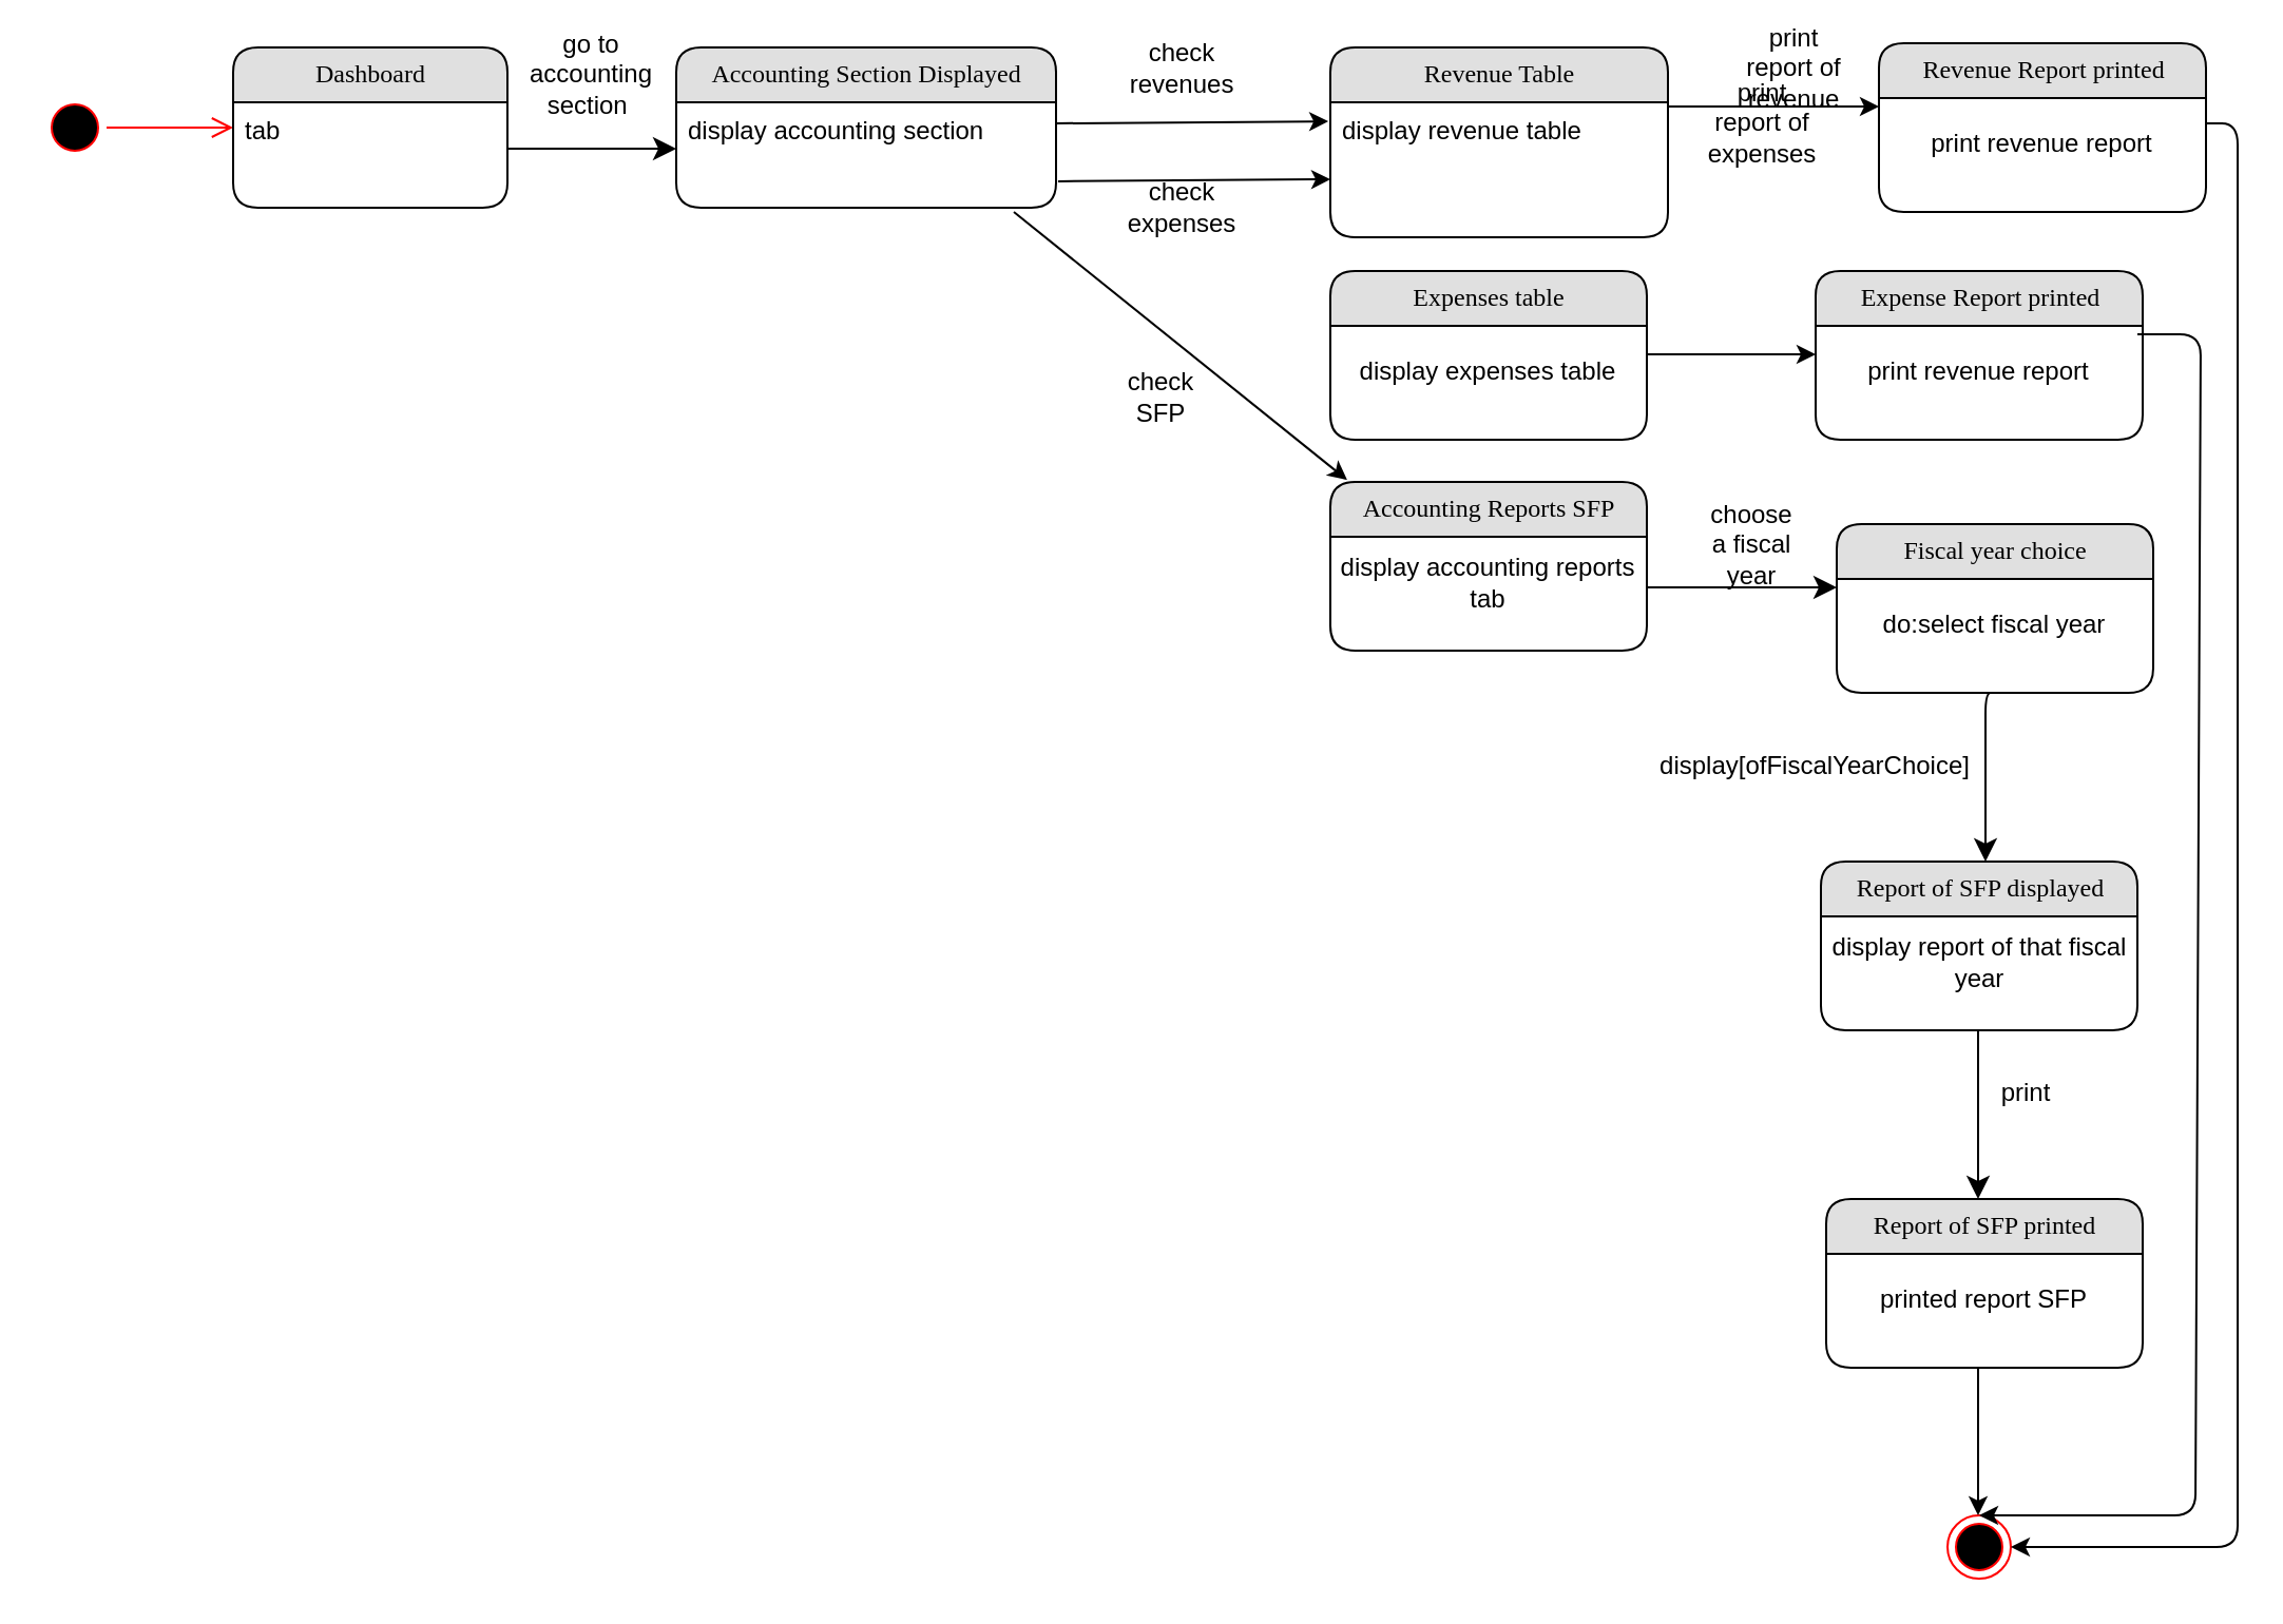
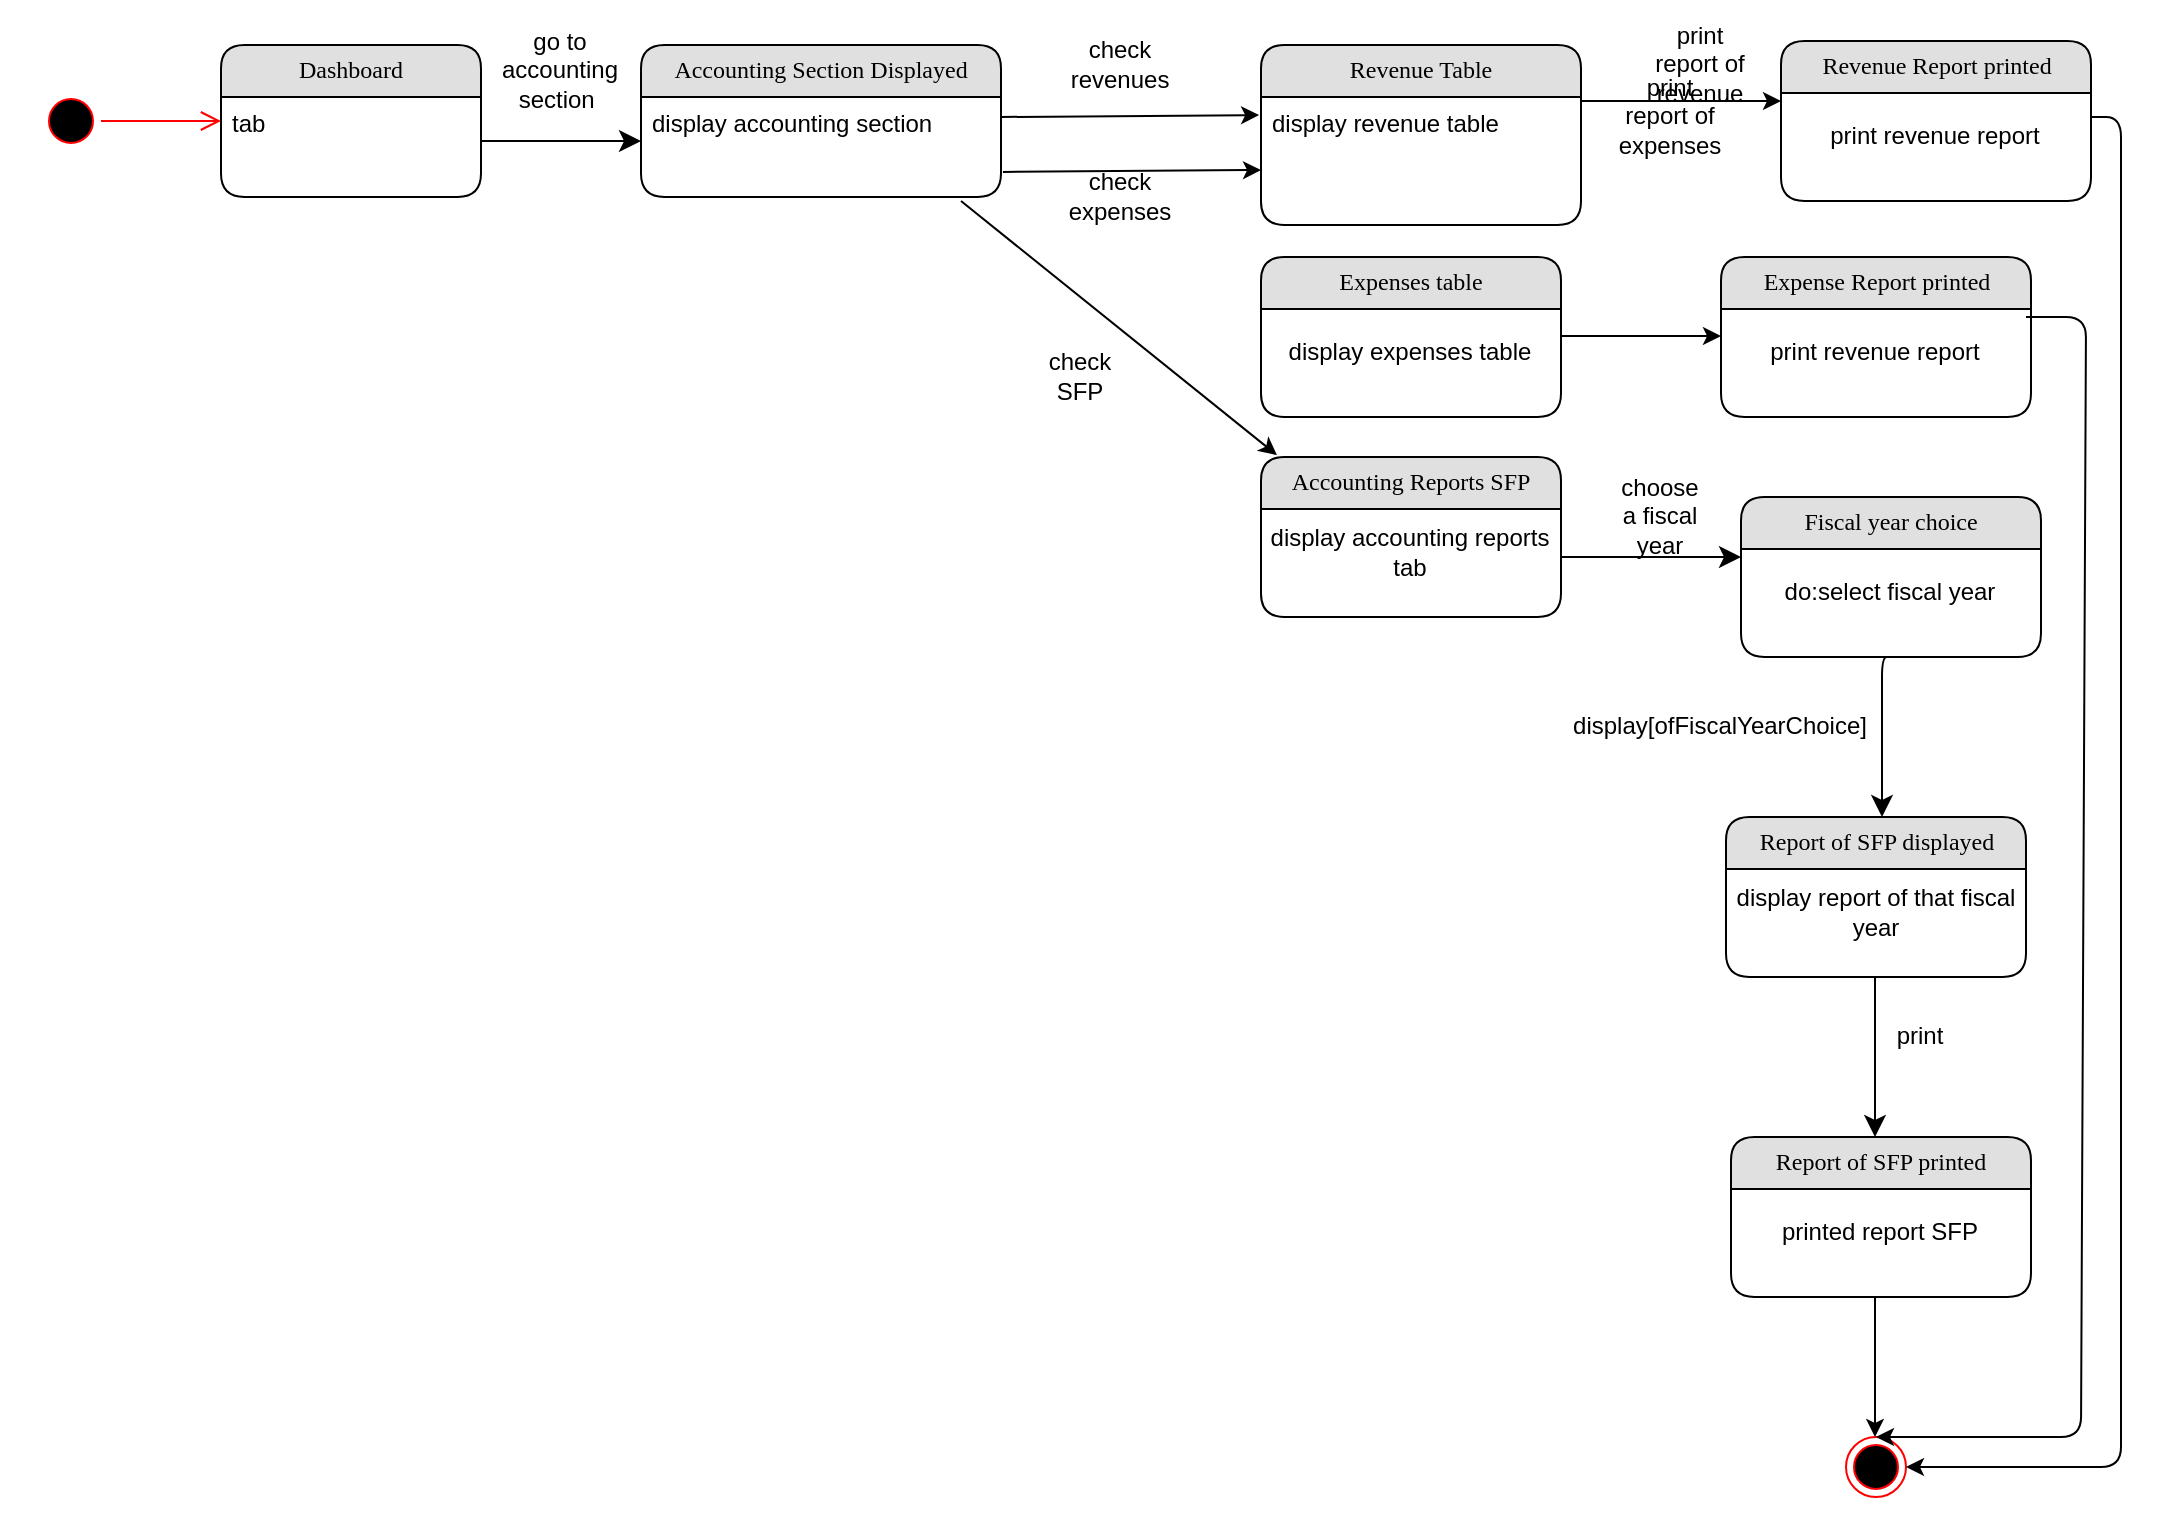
- <mxCell id="42" value="check SFP" style="text;html=1;strokeColor=none;fillColor=none;align=center;verticalAlign=middle;whiteSpace=wrap;rounded=0;" parent="1" vertex="1"><mxGeometry x="530" y="178" width="40" height="20" as="geometry" /></mxCell>
+ <mxCell id="42" value="check SFP" style="text;html=1;strokeColor=none;fillColor=none;align=center;verticalAlign=middle;whiteSpace=wrap;rounded=0;" parent="1" vertex="1"><mxGeometry x="520" y="178" width="40" height="20" as="geometry" /></mxCell>
